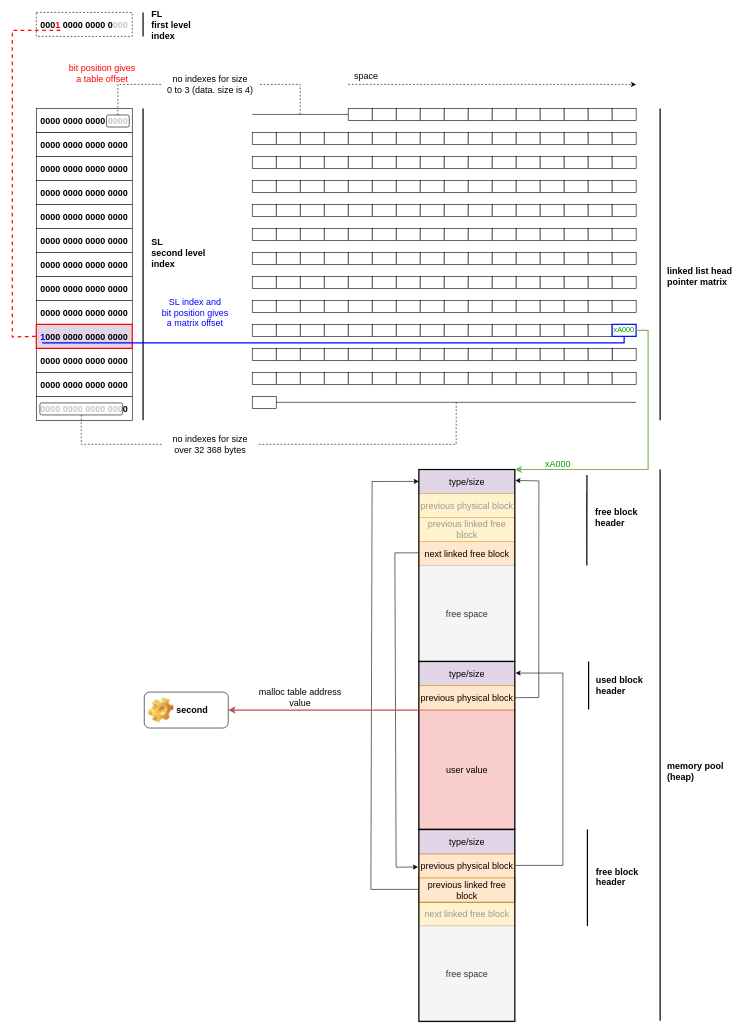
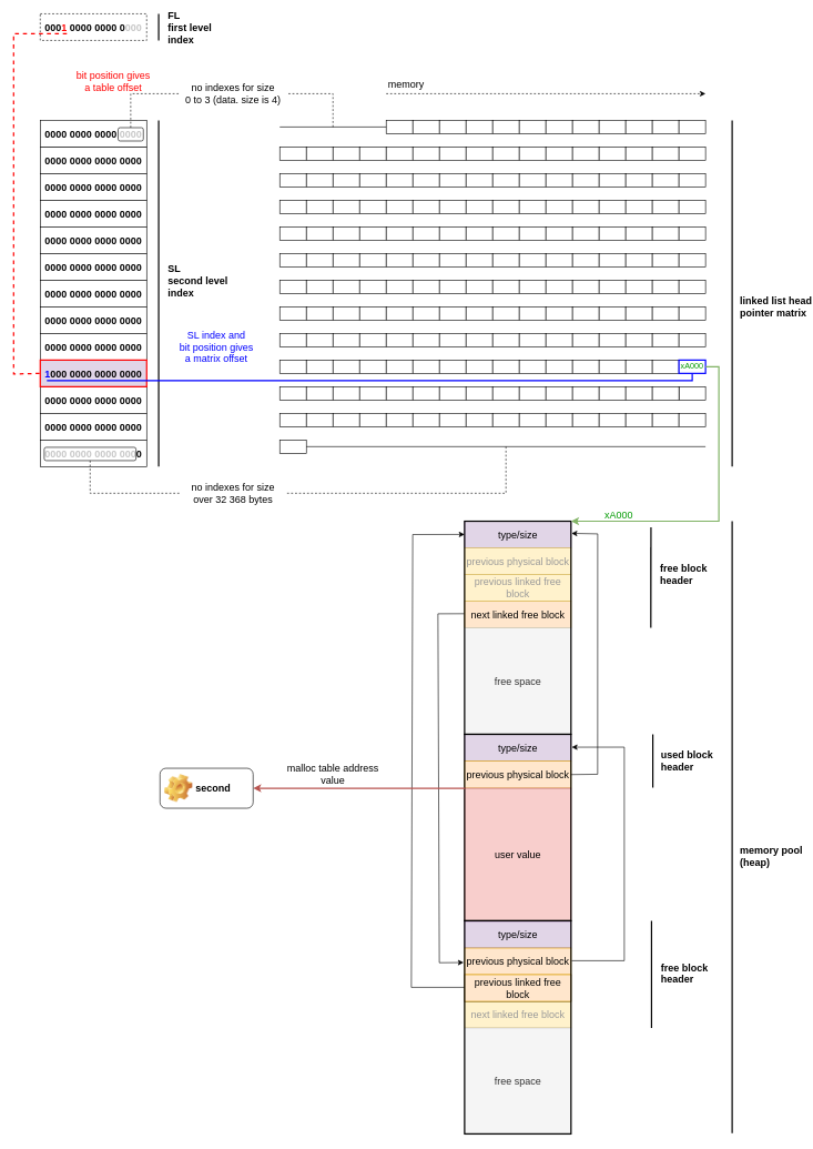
- <mxCell id="208" value="space" style="text;html=1;strokeColor=none;fillColor=none;align=center;verticalAlign=middle;whiteSpace=wrap;rounded=0;fontSize=15;fontColor=#000000;" vertex="1" parent="1"><mxGeometry x="580" y="110" width="60" height="30" as="geometry" /></mxCell>
+ <mxCell id="208" value="memory" style="text;html=1;strokeColor=none;fillColor=none;align=center;verticalAlign=middle;whiteSpace=wrap;rounded=0;fontSize=15;fontColor=#000000;" vertex="1" parent="1"><mxGeometry x="580" y="110" width="60" height="30" as="geometry" /></mxCell>
